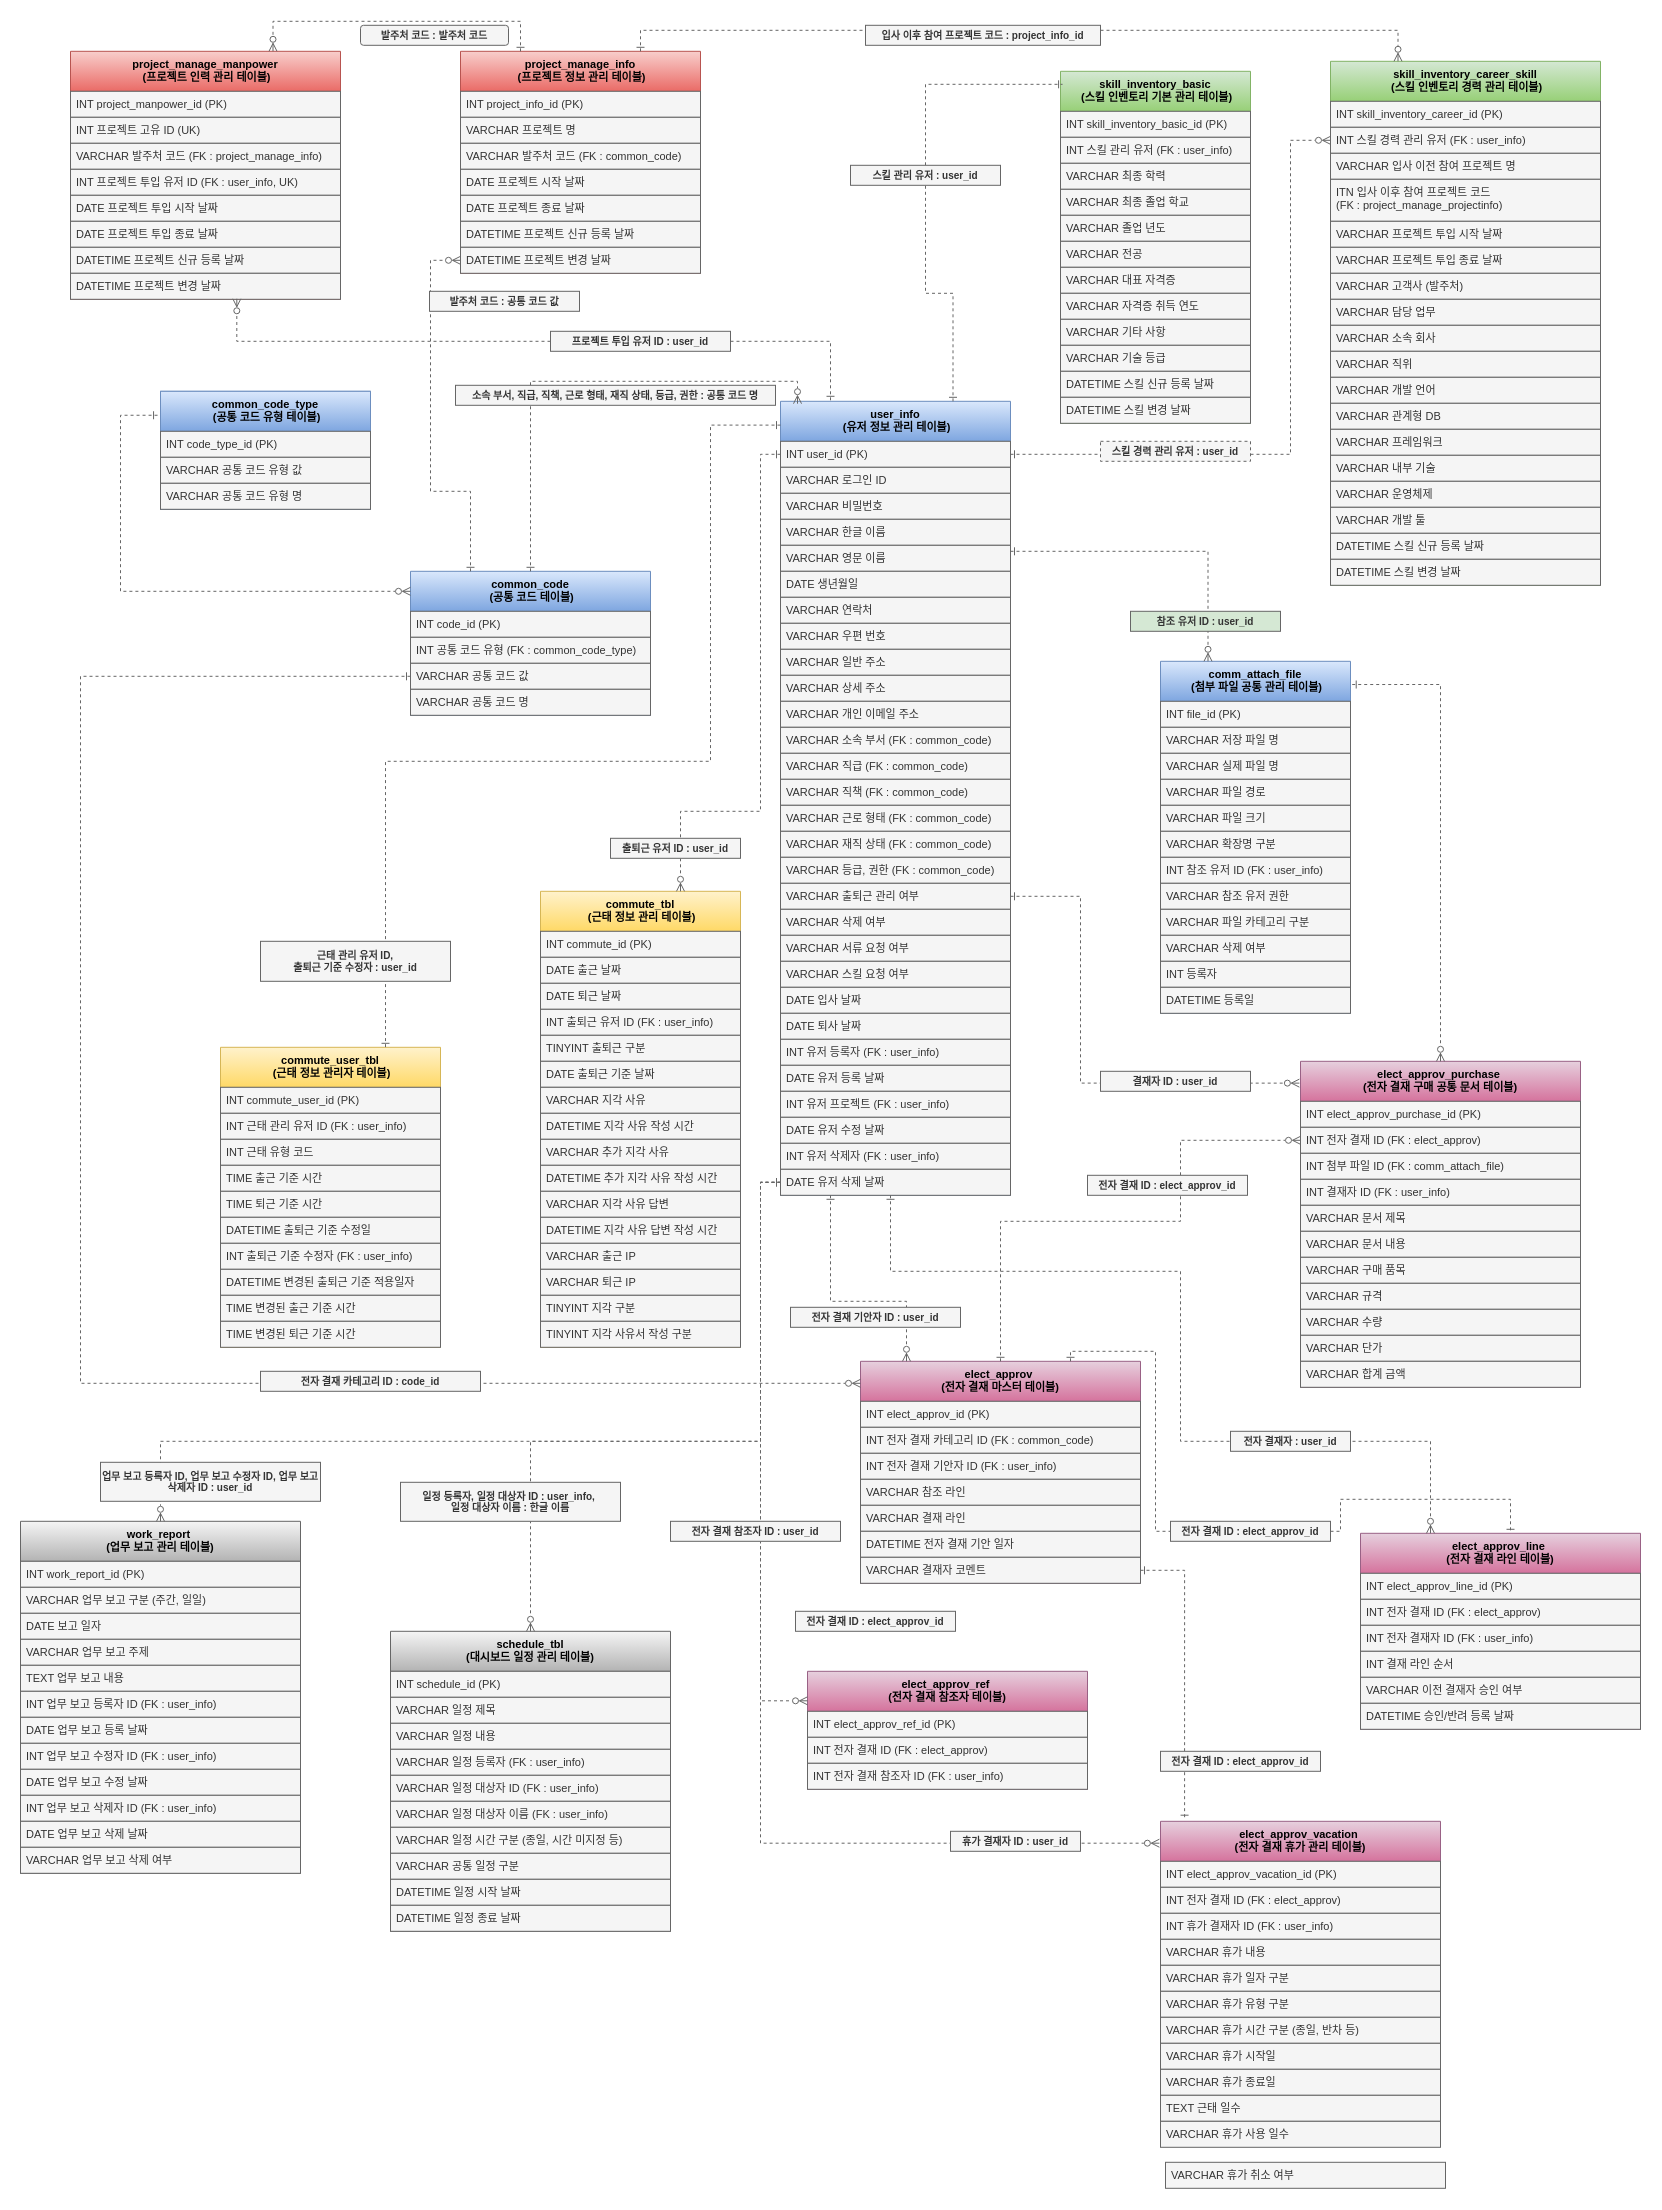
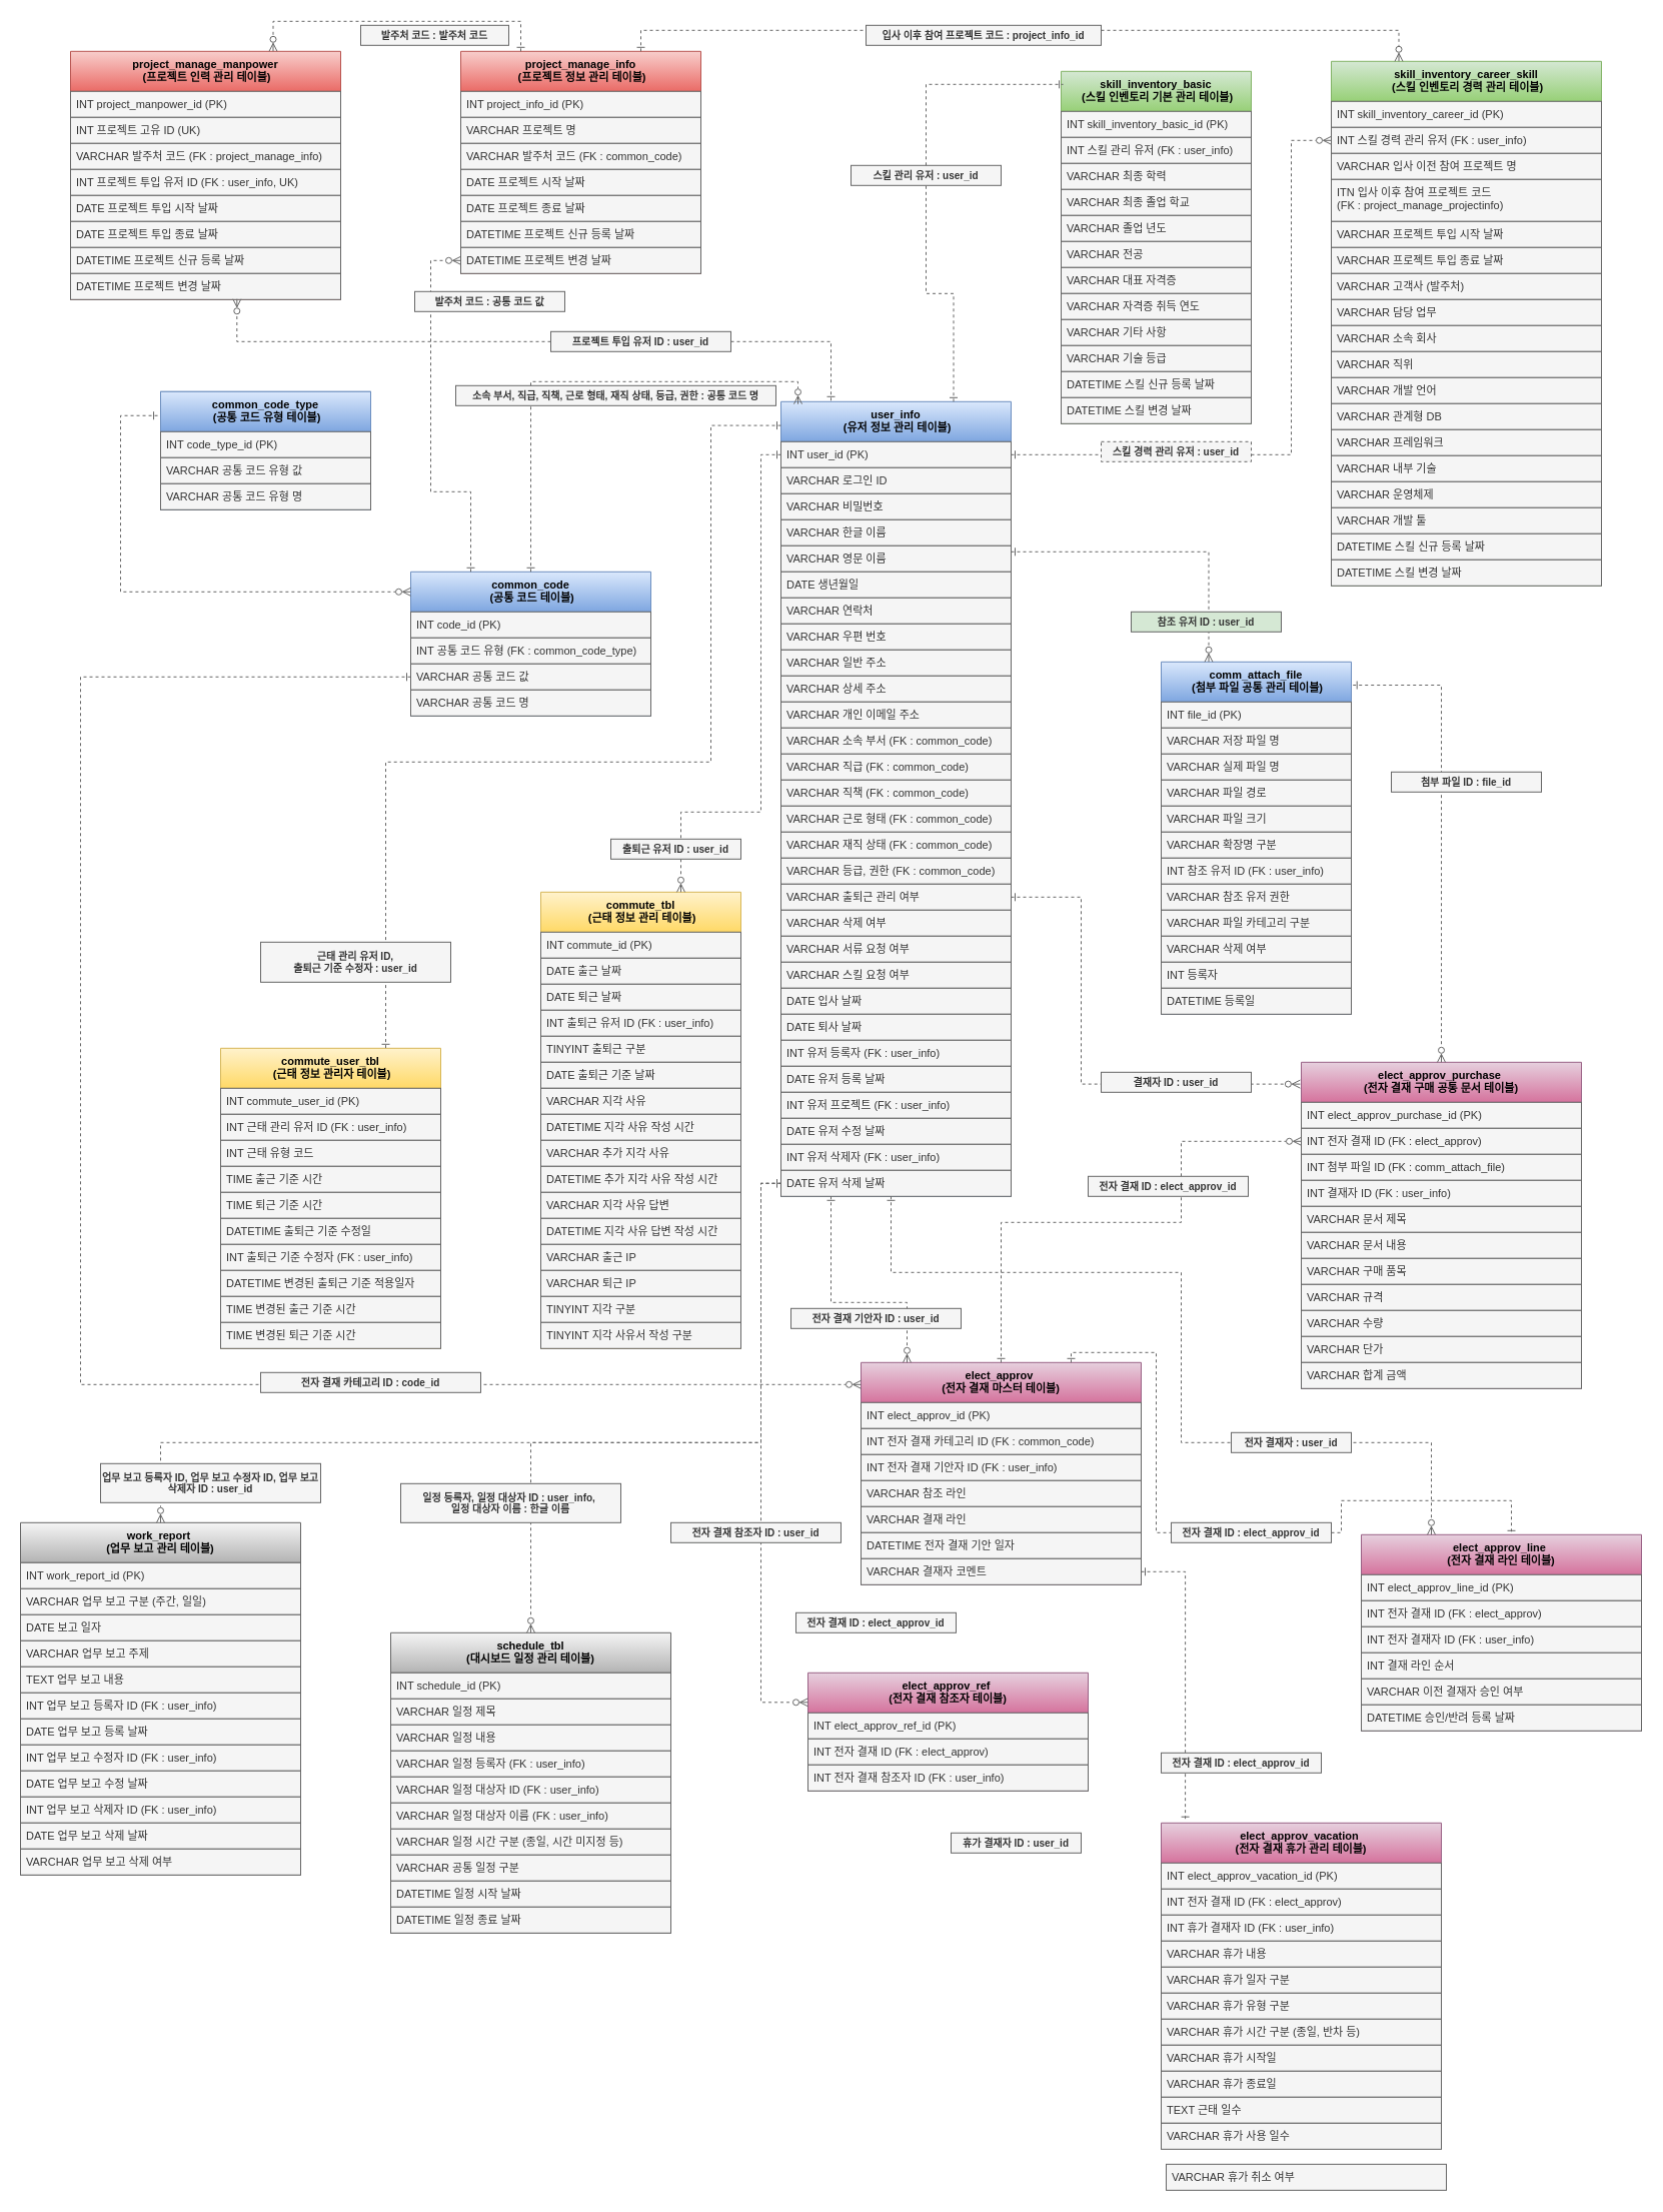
- <mxCell id="223" value="&lt;p style=&quot;line-height: 1.1&quot;&gt;발주처 코드 : 발주처 코드&lt;/p&gt;" style="whiteSpace=wrap;html=1;fillColor=#f5f5f5;strokeColor=#666666;fontStyle=1;fontSize=10;fontColor=#333333;rounded=1;" parent="1" vertex="1"><mxGeometry x="360" y="24.8" width="148" height="20" as="geometry" /></mxCell>
+ <mxCell id="223" value="&lt;p style=&quot;line-height: 1.1&quot;&gt;발주처 코드 : 발주처 코드&lt;/p&gt;" style="rounded=0;whiteSpace=wrap;html=1;fillColor=#f5f5f5;strokeColor=#666666;fontStyle=1;fontSize=10;fontColor=#333333;" parent="1" vertex="1"><mxGeometry x="360" y="24.8" width="148" height="20" as="geometry" /></mxCell>
- <mxCell id="225" value="&lt;p style=&quot;line-height: 1.1&quot;&gt;발주처 코드 : 공통 코드 값&lt;/p&gt;" style="rounded=0;whiteSpace=wrap;html=1;fillColor=#f5f5f5;strokeColor=#666666;fontStyle=1;fontSize=10;fontColor=#333333;" parent="1" vertex="1"><mxGeometry x="429" y="290.8" width="150" height="20" as="geometry" /></mxCell>
+ <mxCell id="225" value="&lt;p style=&quot;line-height: 1.1&quot;&gt;발주처 코드 : 공통 코드 값&lt;/p&gt;" style="rounded=0;whiteSpace=wrap;html=1;fillColor=#f5f5f5;strokeColor=#666666;fontStyle=1;fontSize=10;fontColor=#333333;" parent="1" vertex="1"><mxGeometry x="414" y="290.8" width="150" height="20" as="geometry" /></mxCell>
+ <mxCell id="230" value="&lt;p style=&quot;line-height: 1.1&quot;&gt;첨부 파일 ID : file_id&lt;/p&gt;" style="rounded=0;whiteSpace=wrap;html=1;fillColor=#f5f5f5;strokeColor=#666666;fontStyle=1;fontSize=10;fontColor=#333333;" parent="1" vertex="1"><mxGeometry x="1390" y="770.8" width="150" height="20" as="geometry" /></mxCell>
- <mxCell id="215" value="" style="endArrow=ERzeroToMany;dashed=1;html=1;rounded=0;fontSize=11;edgeStyle=orthogonalEdgeStyle;startArrow=ERone;startFill=0;endFill=0;exitX=0;exitY=0.5;exitDx=0;exitDy=0;entryX=-0.004;entryY=0.073;entryDx=0;entryDy=0;entryPerimeter=0;fillColor=#f5f5f5;strokeColor=#666666;" parent="1" source="50" target="195" edge="1"><mxGeometry width="50" height="50" relative="1" as="geometry"><mxPoint x="1150" y="1579.8" as="sourcePoint" /><mxPoint x="1170" y="1830.8" as="targetPoint" /><Array as="points"><mxPoint x="760" y="1181.8" /><mxPoint x="760" y="1842.8" /></Array></mxGeometry></mxCell>
